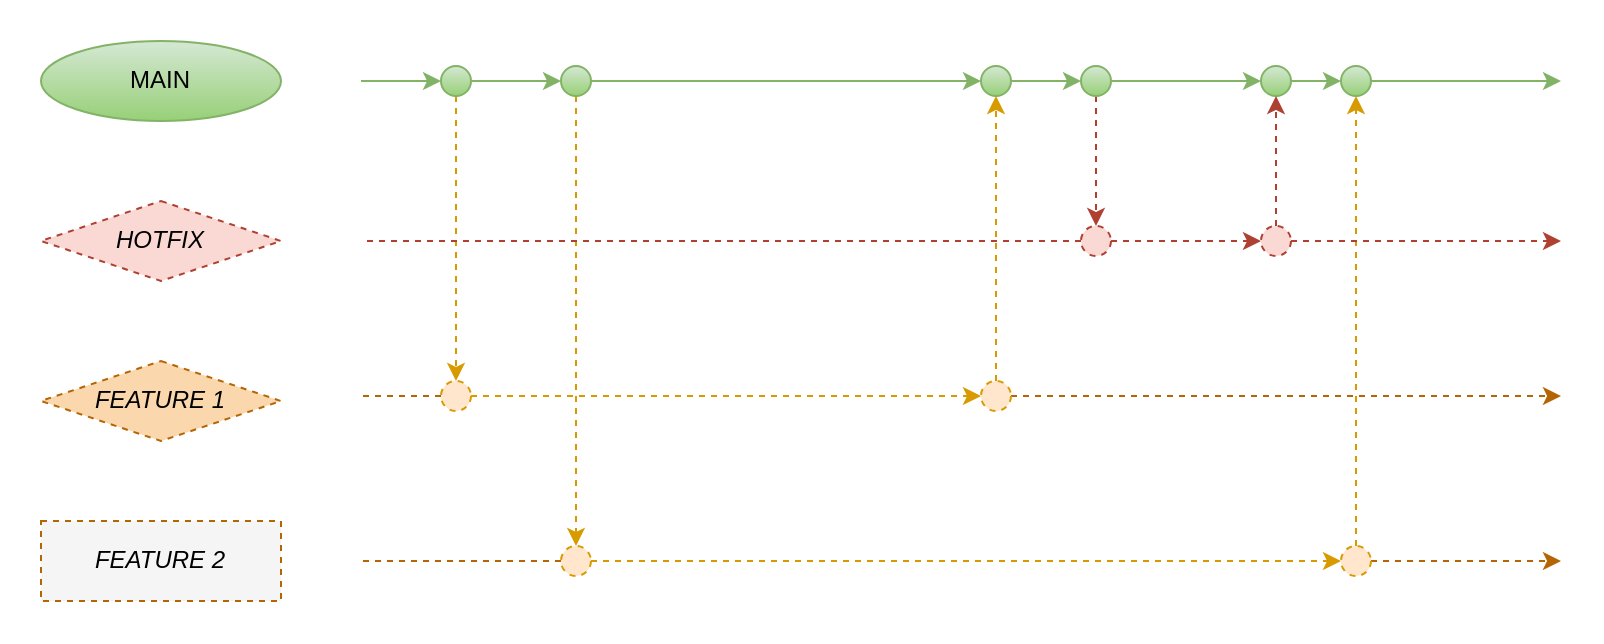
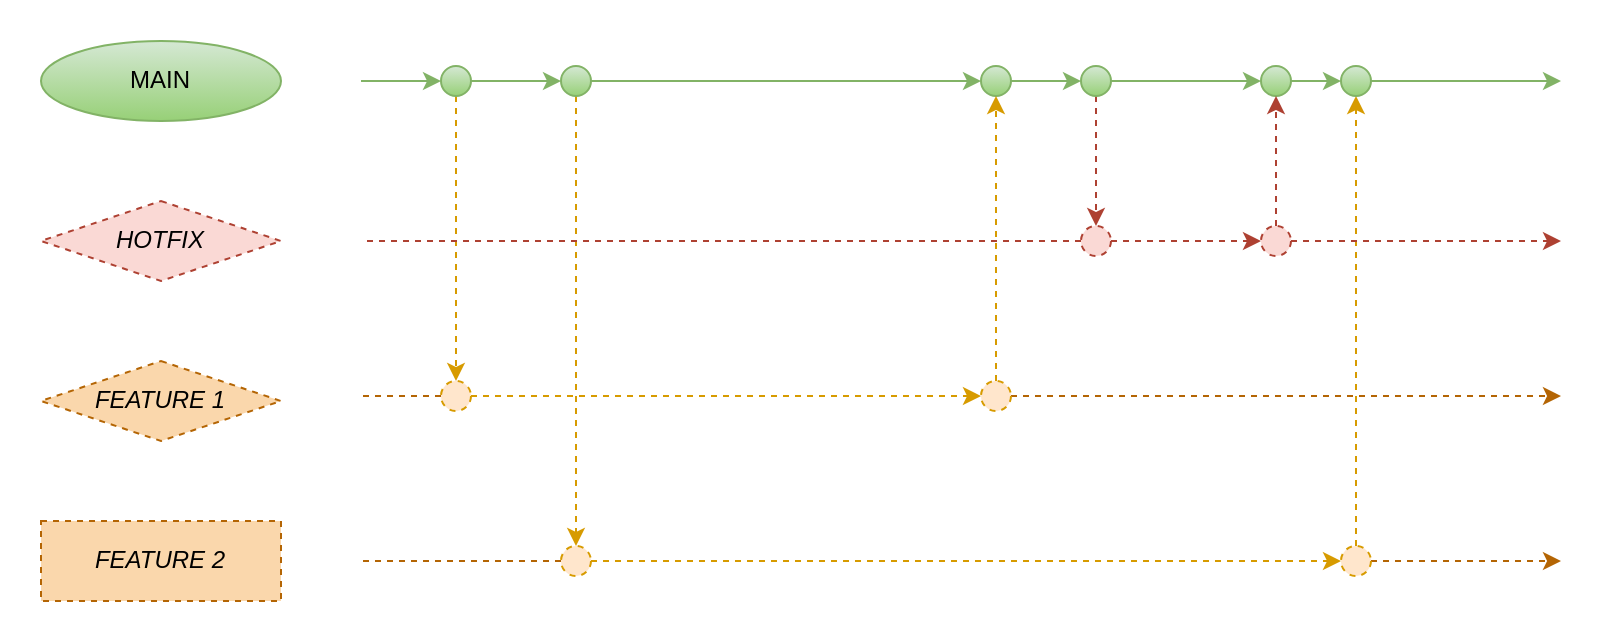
- <mxCell id="5" value="&lt;i&gt;FEATURE 2&lt;/i&gt;" style="rounded=0;whiteSpace=wrap;html=1;fillColor=#f5f5f5;strokeColor=#b46504;dashed=1;" vertex="1" parent="1"><mxGeometry x="20" y="260" width="120" height="40" as="geometry" /></mxCell>
+ <mxCell id="5" value="&lt;i&gt;FEATURE 2&lt;/i&gt;" style="rounded=0;whiteSpace=wrap;html=1;fillColor=#fad7ac;strokeColor=#b46504;dashed=1;" vertex="1" parent="1"><mxGeometry x="20" y="260" width="120" height="40" as="geometry" /></mxCell>
